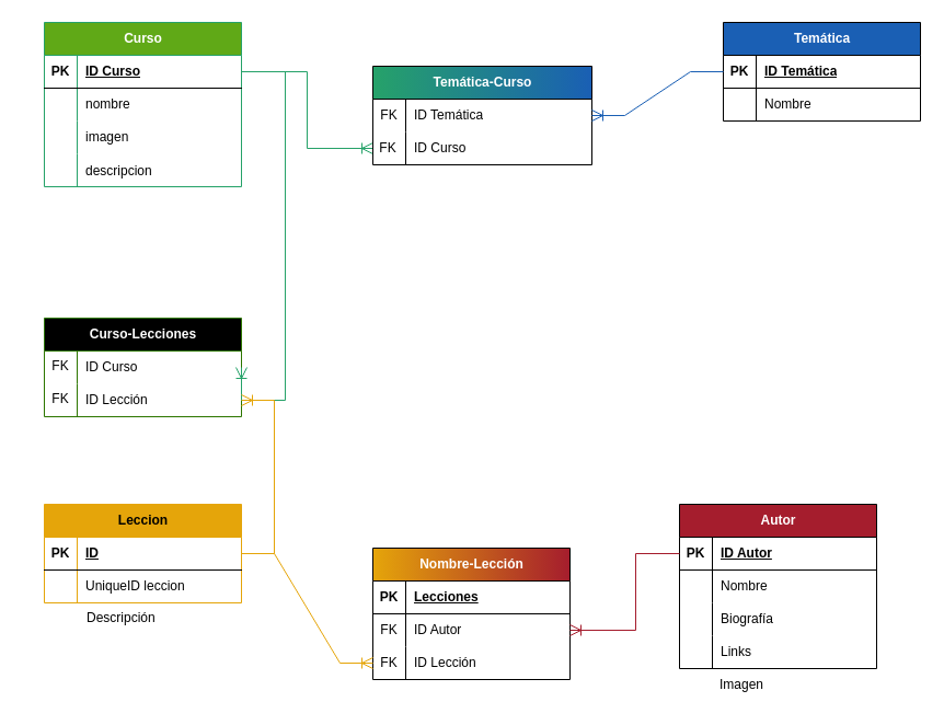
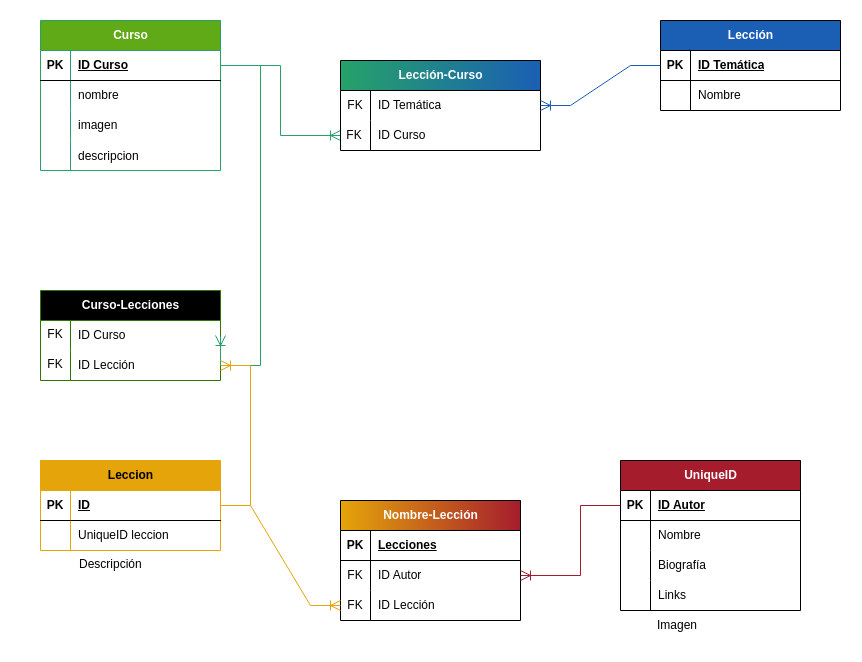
- <mxCell id="35" value="Temática" style="shape=table;startSize=30;container=1;collapsible=1;childLayout=tableLayout;fixedRows=1;rowLines=0;fontStyle=1;align=center;resizeLast=1;html=1;fillColor=#1A5FB4;fontColor=#FFFFFF;" parent="1" vertex="1"><mxGeometry x="660" y="20" width="180" height="90" as="geometry" /></mxCell>
+ <mxCell id="35" value="Lección" style="shape=table;startSize=30;container=1;collapsible=1;childLayout=tableLayout;fixedRows=1;rowLines=0;fontStyle=1;align=center;resizeLast=1;html=1;fillColor=#1A5FB4;fontColor=#FFFFFF;" parent="1" vertex="1"><mxGeometry x="660" y="20" width="180" height="90" as="geometry" /></mxCell>
- <mxCell id="43" value="&lt;div&gt;Temática-Curso&lt;/div&gt;" style="shape=table;startSize=30;container=1;collapsible=1;childLayout=tableLayout;fixedRows=1;rowLines=0;fontStyle=1;align=center;resizeLast=1;html=1;fillColor=#26A269;fontColor=light-dark(#ffffff, #ededed);gradientColor=#1A5FB4;gradientDirection=east;" vertex="1" parent="1"><mxGeometry x="340" y="60" width="200" height="90" as="geometry" /></mxCell>
+ <mxCell id="43" value="&lt;div&gt;Lección-Curso&lt;/div&gt;" style="shape=table;startSize=30;container=1;collapsible=1;childLayout=tableLayout;fixedRows=1;rowLines=0;fontStyle=1;align=center;resizeLast=1;html=1;fillColor=#26A269;fontColor=light-dark(#ffffff, #ededed);gradientColor=#1A5FB4;gradientDirection=east;" vertex="1" parent="1"><mxGeometry x="340" y="60" width="200" height="90" as="geometry" /></mxCell>
- <mxCell id="22" value="Autor" style="shape=table;startSize=30;container=1;collapsible=1;childLayout=tableLayout;fixedRows=1;rowLines=0;fontStyle=1;align=center;resizeLast=1;html=1;fillColor=#A51D2D;fontColor=#FFFFFF;" parent="1" vertex="1"><mxGeometry x="620" y="460" width="180" height="150" as="geometry" /></mxCell>
+ <mxCell id="22" value="UniqueID" style="shape=table;startSize=30;container=1;collapsible=1;childLayout=tableLayout;fixedRows=1;rowLines=0;fontStyle=1;align=center;resizeLast=1;html=1;fillColor=#A51D2D;fontColor=#FFFFFF;" parent="1" vertex="1"><mxGeometry x="620" y="460" width="180" height="150" as="geometry" /></mxCell>
